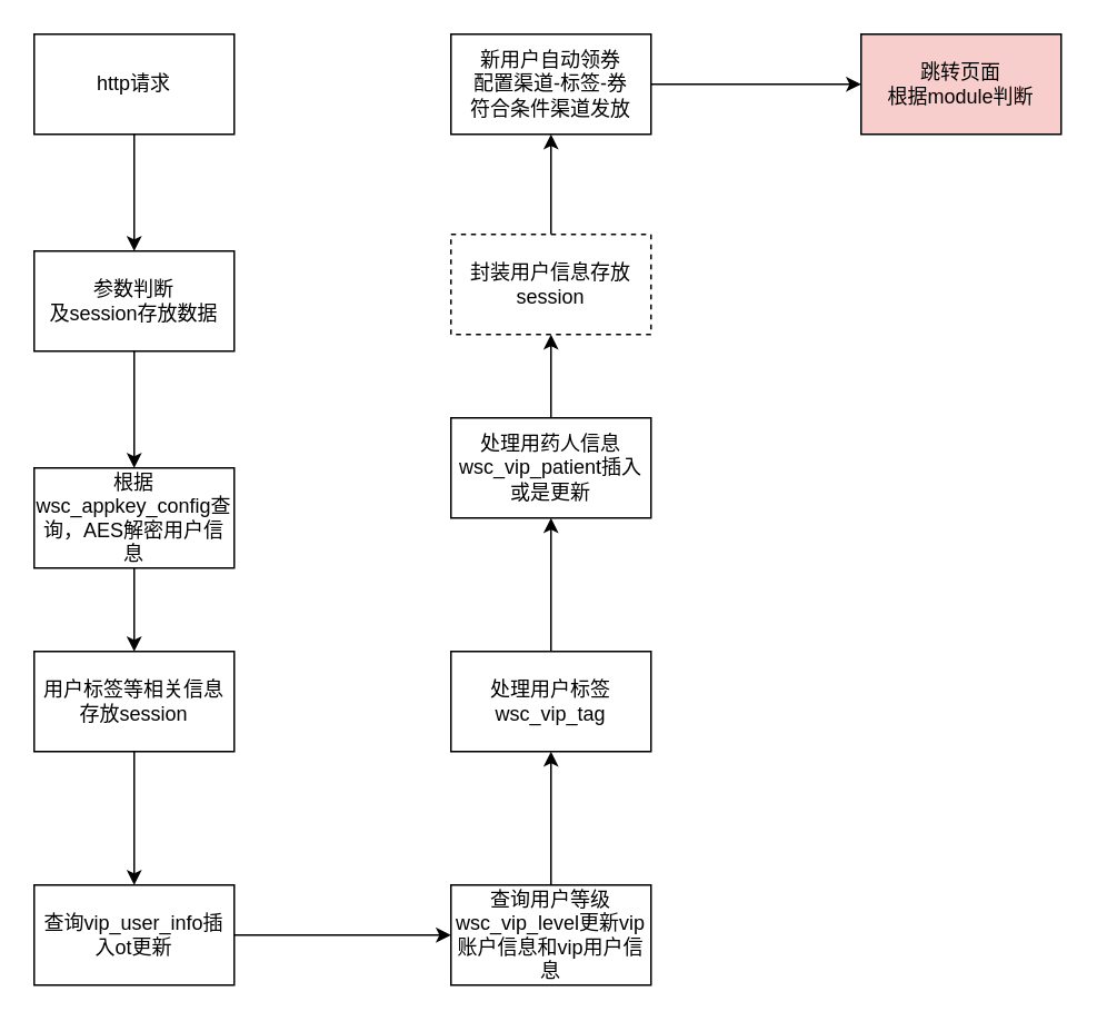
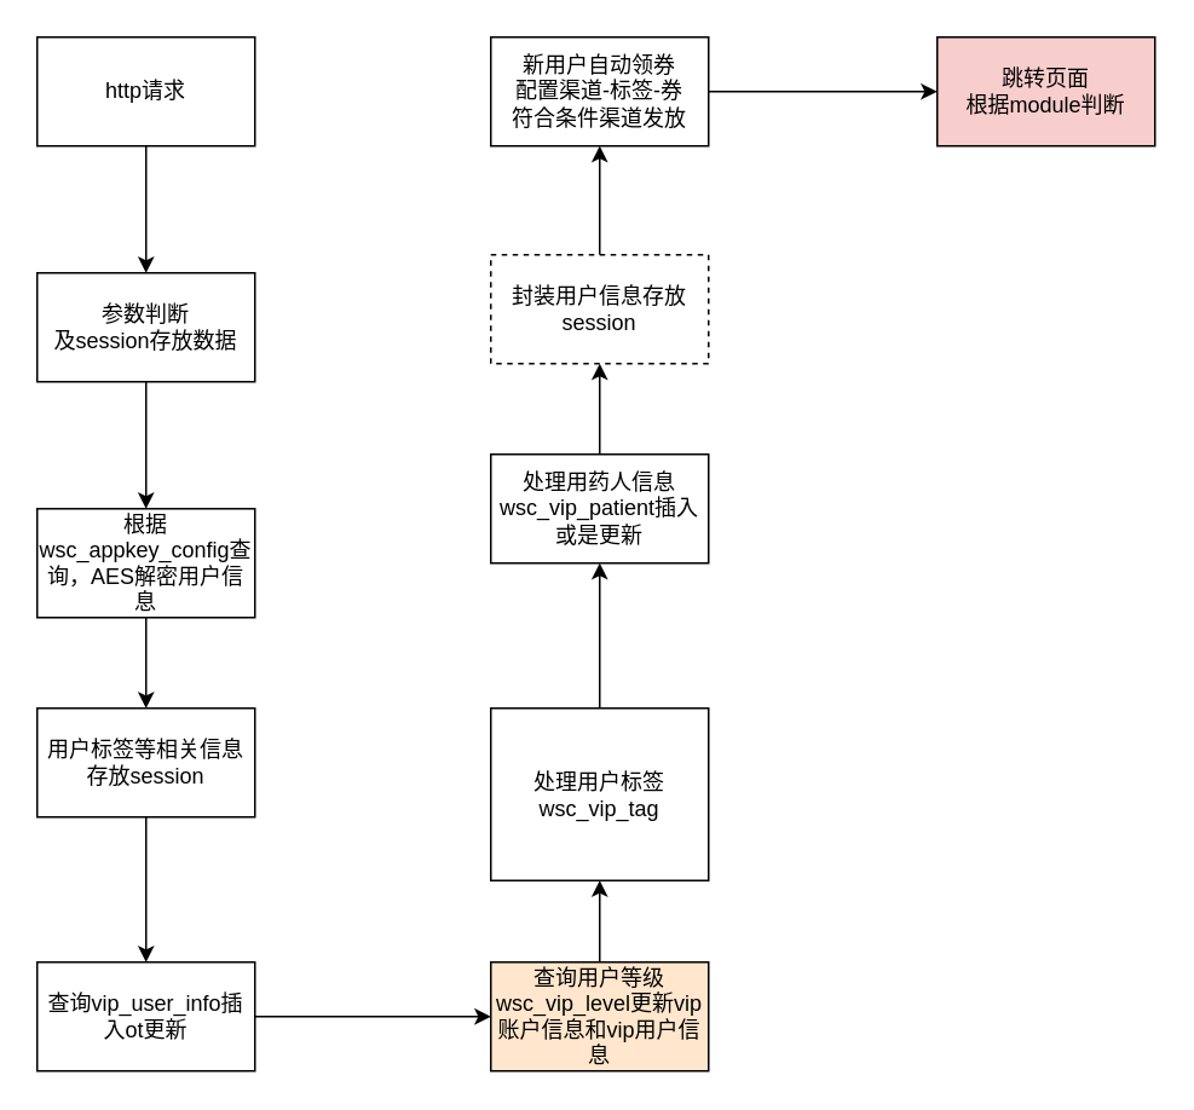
- <mxCell id="15" value="处理用户标签&lt;br&gt;wsc_vip_tag" style="rounded=0;whiteSpace=wrap;html=1;" vertex="1" parent="1"><mxGeometry x="270" y="390" width="120" height="60" as="geometry" /></mxCell>
+ <mxCell id="15" value="处理用户标签&lt;br&gt;wsc_vip_tag" style="rounded=0;whiteSpace=wrap;html=1;" vertex="1" parent="1"><mxGeometry x="270" y="390" width="120" height="95" as="geometry" /></mxCell>
- <mxCell id="13" value="查询用户等级wsc_vip_level更新vip账户信息和vip用户信息" style="rounded=0;whiteSpace=wrap;html=1;" vertex="1" parent="1"><mxGeometry x="270" y="530" width="120" height="60" as="geometry" /></mxCell>
+ <mxCell id="13" value="查询用户等级wsc_vip_level更新vip账户信息和vip用户信息" style="rounded=0;whiteSpace=wrap;html=1;fillColor=#ffe6cc;" vertex="1" parent="1"><mxGeometry x="270" y="530" width="120" height="60" as="geometry" /></mxCell>
